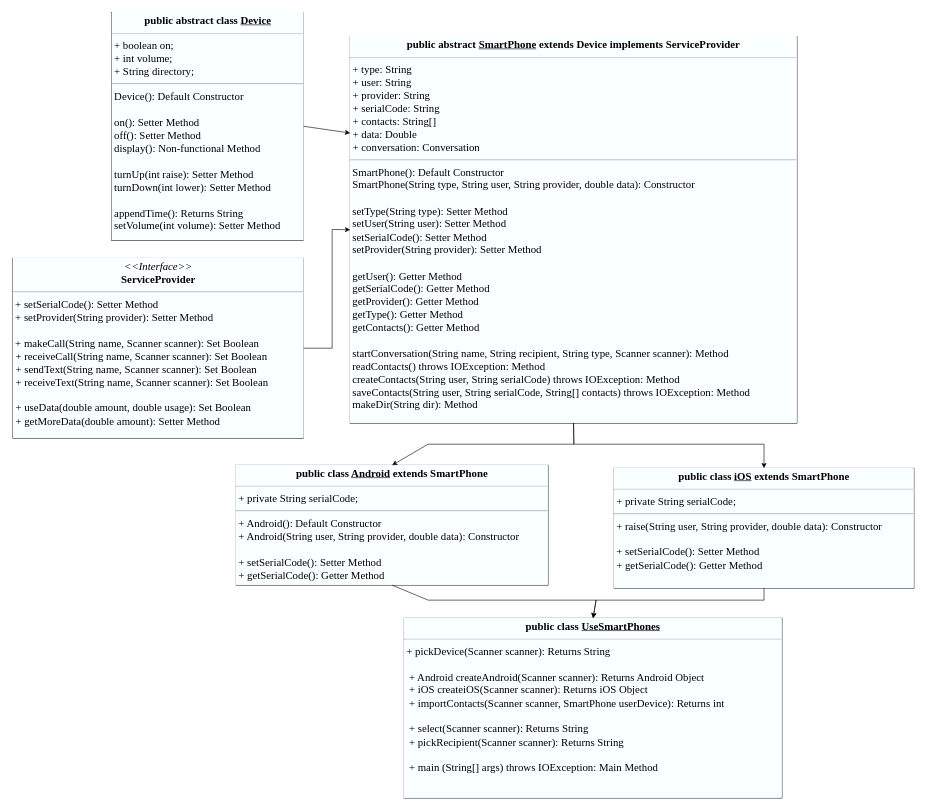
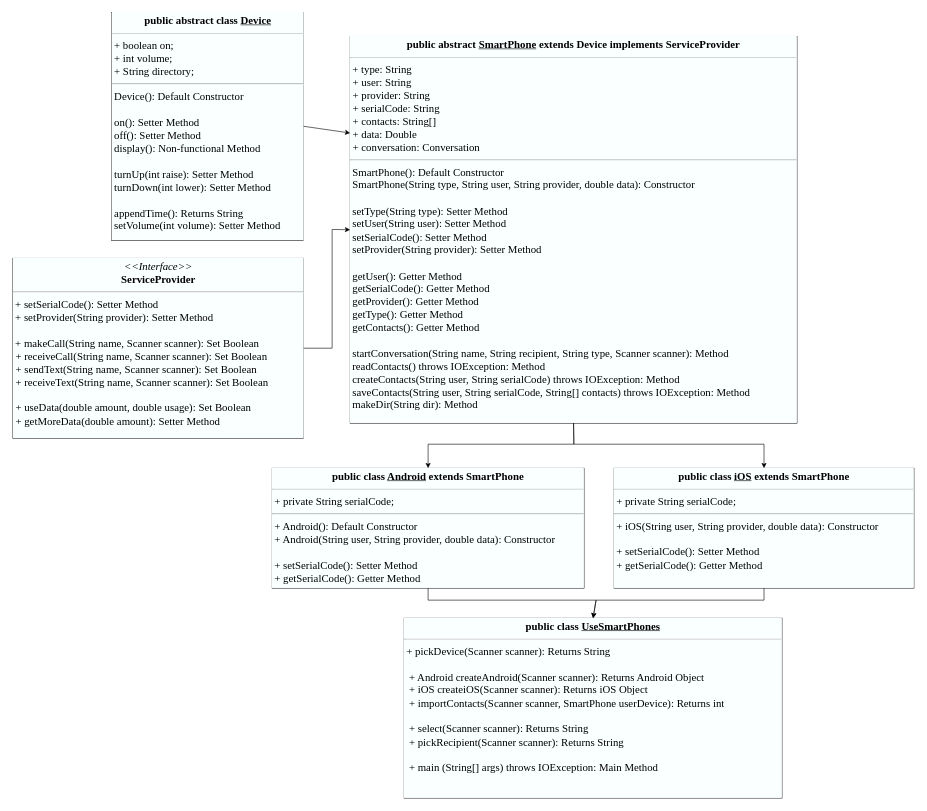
- <mxCell id="3" value="&lt;p style=&quot;margin: 4px 0px 0px ; text-align: center ; font-size: 18px&quot;&gt;&lt;b style=&quot;font-size: 18px&quot;&gt;public class &lt;u&gt;iOS&lt;/u&gt; extends SmartPhone&lt;/b&gt;&lt;/p&gt;&lt;hr style=&quot;font-size: 18px&quot;&gt;&lt;p style=&quot;margin: 0px 0px 0px 4px ; font-size: 18px&quot;&gt;+ private String serialCode;&lt;/p&gt;&lt;hr style=&quot;font-size: 18px&quot;&gt;&lt;p style=&quot;margin: 0px 0px 0px 4px ; font-size: 18px&quot;&gt;&lt;span style=&quot;font-size: 18px&quot;&gt;+ raise(String user, String provider, double data): Constructor&lt;/span&gt;&lt;br style=&quot;font-size: 18px&quot;&gt;&lt;/p&gt;&lt;p style=&quot;margin: 0px 0px 0px 4px ; font-size: 18px&quot;&gt;&lt;br style=&quot;font-size: 18px&quot;&gt;&lt;/p&gt;&lt;p style=&quot;margin: 0px 0px 0px 4px ; font-size: 18px&quot;&gt;+ setSerialCode(): Setter Method&lt;br style=&quot;font-size: 18px&quot;&gt;+ getSerialCode(): Getter Method&lt;/p&gt;" style="verticalAlign=top;align=left;overflow=fill;fontSize=18;fontFamily=Tahoma;html=1;labelBackgroundColor=#FAFFFF;" vertex="1" parent="1"><mxGeometry x="1023" width="500" height="200" as="geometry" y="780" /></mxCell>
+ <mxCell id="3" value="&lt;p style=&quot;margin: 4px 0px 0px ; text-align: center ; font-size: 18px&quot;&gt;&lt;b style=&quot;font-size: 18px&quot;&gt;public class &lt;u&gt;iOS&lt;/u&gt; extends SmartPhone&lt;/b&gt;&lt;/p&gt;&lt;hr style=&quot;font-size: 18px&quot;&gt;&lt;p style=&quot;margin: 0px 0px 0px 4px ; font-size: 18px&quot;&gt;+ private String serialCode;&lt;/p&gt;&lt;hr style=&quot;font-size: 18px&quot;&gt;&lt;p style=&quot;margin: 0px 0px 0px 4px ; font-size: 18px&quot;&gt;&lt;span style=&quot;font-size: 18px&quot;&gt;+ iOS(String user, String provider, double data): Constructor&lt;/span&gt;&lt;br style=&quot;font-size: 18px&quot;&gt;&lt;/p&gt;&lt;p style=&quot;margin: 0px 0px 0px 4px ; font-size: 18px&quot;&gt;&lt;br style=&quot;font-size: 18px&quot;&gt;&lt;/p&gt;&lt;p style=&quot;margin: 0px 0px 0px 4px ; font-size: 18px&quot;&gt;+ setSerialCode(): Setter Method&lt;br style=&quot;font-size: 18px&quot;&gt;+ getSerialCode(): Getter Method&lt;/p&gt;" style="verticalAlign=top;align=left;overflow=fill;fontSize=18;fontFamily=Tahoma;html=1;labelBackgroundColor=#FAFFFF;" vertex="1" parent="1"><mxGeometry x="1023" width="500" height="200" as="geometry" y="780" /></mxCell>
- <mxCell id="7" value="&lt;p style=&quot;margin: 4px 0px 0px ; text-align: center ; font-size: 18px&quot;&gt;&lt;b style=&quot;font-size: 18px&quot;&gt;public class &lt;u&gt;Android&lt;/u&gt; extends SmartPhone&lt;/b&gt;&lt;/p&gt;&lt;hr style=&quot;font-size: 18px&quot;&gt;&lt;p style=&quot;margin: 0px 0px 0px 4px ; font-size: 18px&quot;&gt;+ private String serialCode;&lt;/p&gt;&lt;hr style=&quot;font-size: 18px&quot;&gt;&lt;p style=&quot;margin: 0px 0px 0px 4px ; font-size: 18px&quot;&gt;&lt;span style=&quot;font-size: 18px&quot;&gt;+ Android(): Default Constructor&lt;/span&gt;&lt;/p&gt;&lt;p style=&quot;margin: 0px 0px 0px 4px ; font-size: 18px&quot;&gt;&lt;span style=&quot;font-size: 18px&quot;&gt;+ Android(String user, String provider, double data): Constructor&lt;/span&gt;&lt;br style=&quot;font-size: 18px&quot;&gt;&lt;/p&gt;&lt;p style=&quot;margin: 0px 0px 0px 4px ; font-size: 18px&quot;&gt;&lt;br style=&quot;font-size: 18px&quot;&gt;&lt;/p&gt;&lt;p style=&quot;margin: 0px 0px 0px 4px ; font-size: 18px&quot;&gt;+ setSerialCode(): Setter Method&lt;br style=&quot;font-size: 18px&quot;&gt;+ getSerialCode(): Getter Method&lt;/p&gt;" style="verticalAlign=top;align=left;overflow=fill;fontSize=18;fontFamily=Tahoma;html=1;labelBackgroundColor=#FAFFFF;" vertex="1" parent="1"><mxGeometry x="393" y="775" width="520" height="200" as="geometry" /></mxCell>
+ <mxCell id="7" value="&lt;p style=&quot;margin: 4px 0px 0px ; text-align: center ; font-size: 18px&quot;&gt;&lt;b style=&quot;font-size: 18px&quot;&gt;public class &lt;u&gt;Android&lt;/u&gt; extends SmartPhone&lt;/b&gt;&lt;/p&gt;&lt;hr style=&quot;font-size: 18px&quot;&gt;&lt;p style=&quot;margin: 0px 0px 0px 4px ; font-size: 18px&quot;&gt;+ private String serialCode;&lt;/p&gt;&lt;hr style=&quot;font-size: 18px&quot;&gt;&lt;p style=&quot;margin: 0px 0px 0px 4px ; font-size: 18px&quot;&gt;&lt;span style=&quot;font-size: 18px&quot;&gt;+ Android(): Default Constructor&lt;/span&gt;&lt;/p&gt;&lt;p style=&quot;margin: 0px 0px 0px 4px ; font-size: 18px&quot;&gt;&lt;span style=&quot;font-size: 18px&quot;&gt;+ Android(String user, String provider, double data): Constructor&lt;/span&gt;&lt;br style=&quot;font-size: 18px&quot;&gt;&lt;/p&gt;&lt;p style=&quot;margin: 0px 0px 0px 4px ; font-size: 18px&quot;&gt;&lt;br style=&quot;font-size: 18px&quot;&gt;&lt;/p&gt;&lt;p style=&quot;margin: 0px 0px 0px 4px ; font-size: 18px&quot;&gt;+ setSerialCode(): Setter Method&lt;br style=&quot;font-size: 18px&quot;&gt;+ getSerialCode(): Getter Method&lt;/p&gt;" style="verticalAlign=top;align=left;overflow=fill;fontSize=18;fontFamily=Tahoma;html=1;labelBackgroundColor=#FAFFFF;" vertex="1" parent="1"><mxGeometry x="453" width="520" height="200" as="geometry" y="780" /></mxCell>
